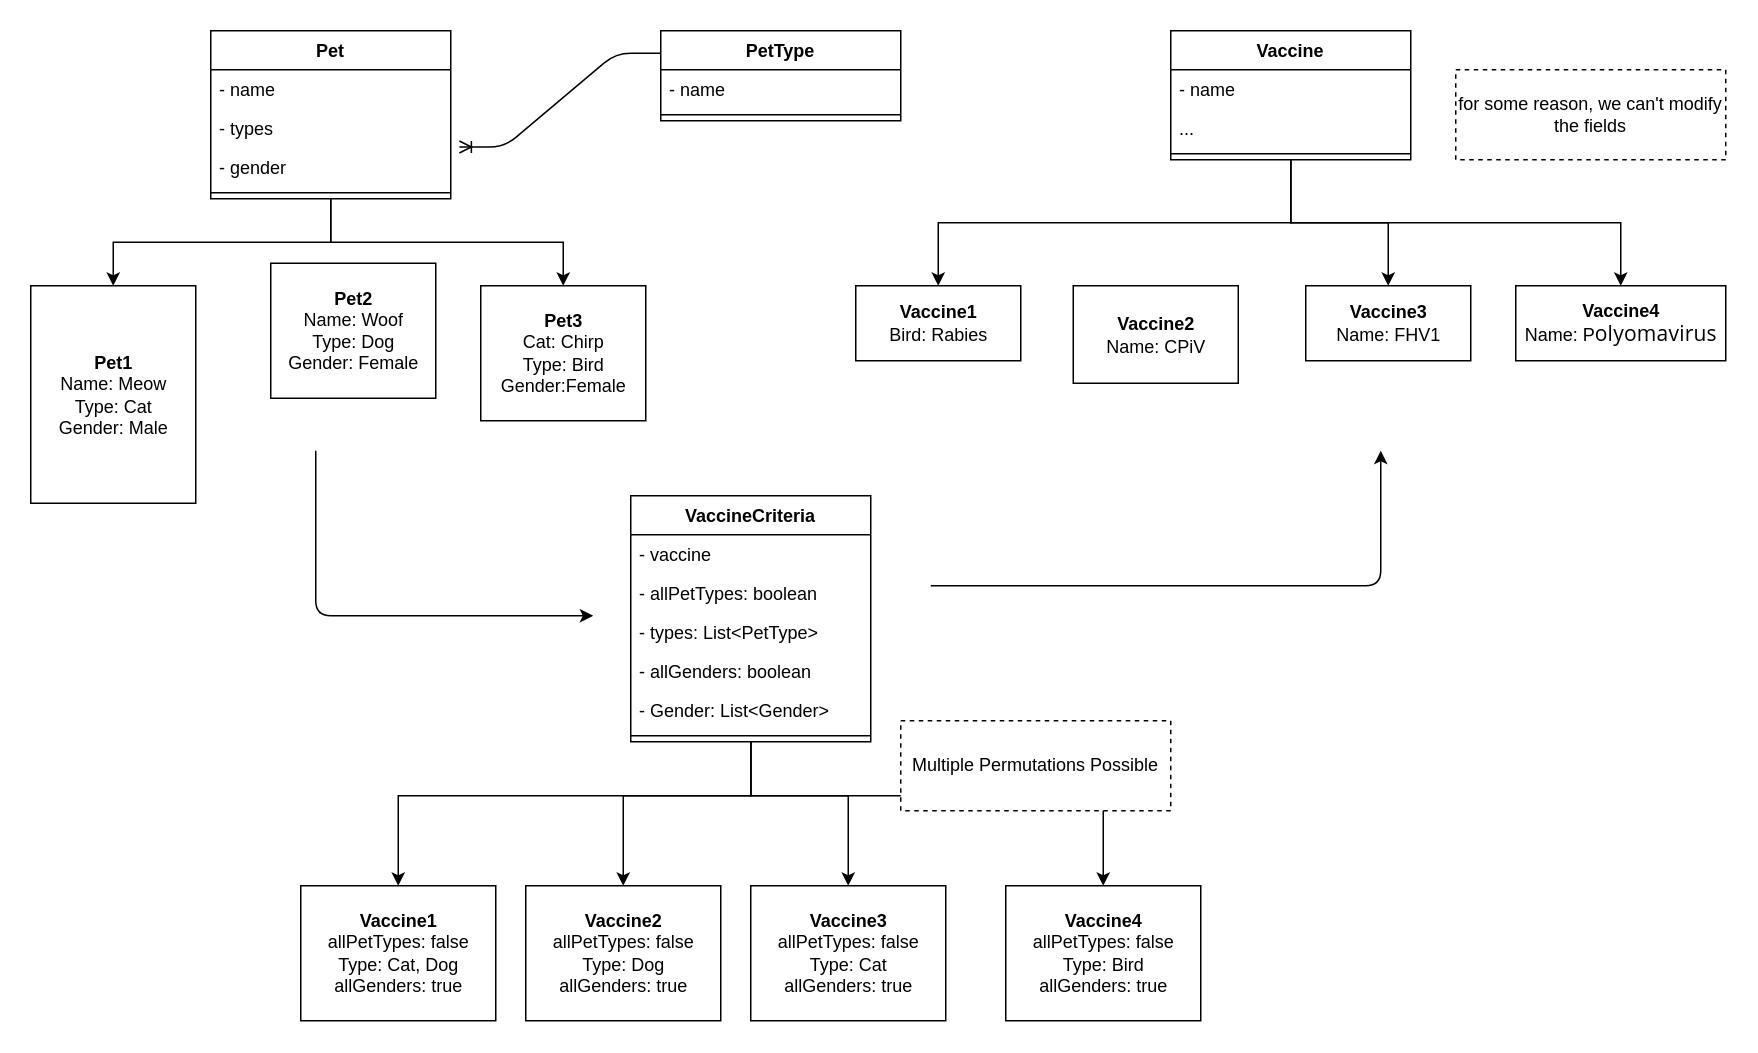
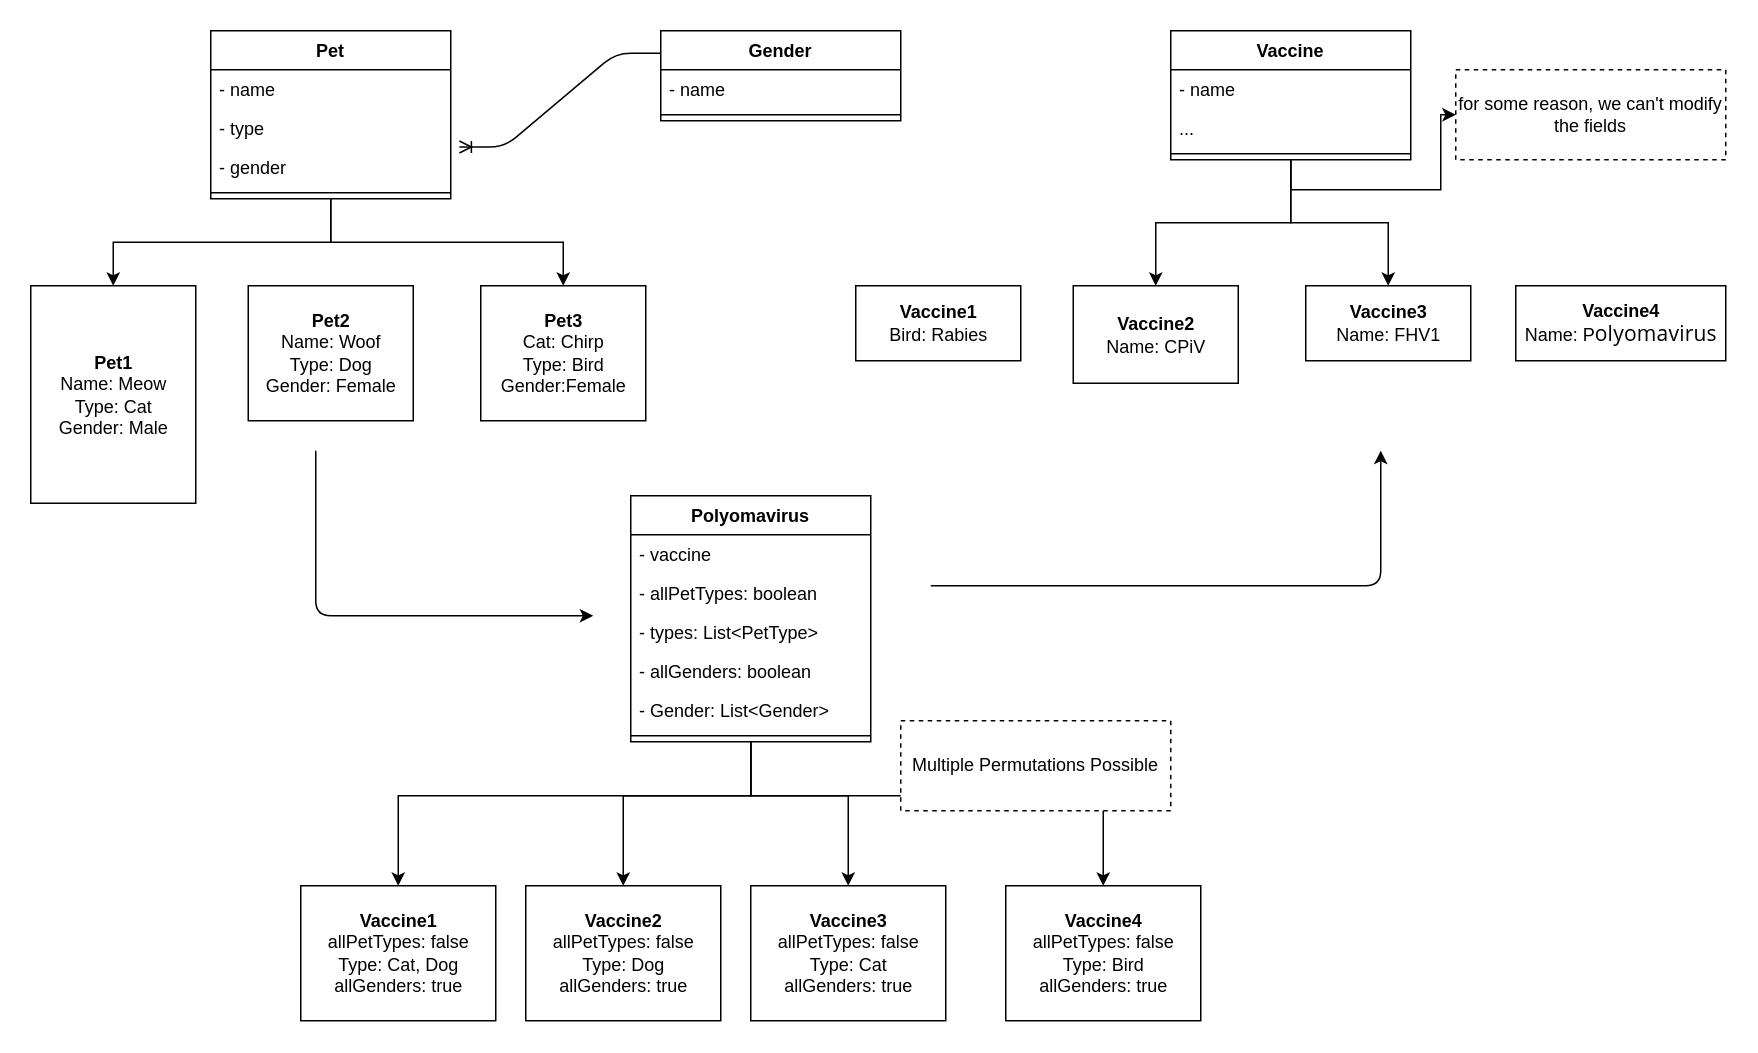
- <mxCell id="20" value="PetType" style="swimlane;fontStyle=1;align=center;verticalAlign=top;childLayout=stackLayout;horizontal=1;startSize=26;horizontalStack=0;resizeParent=1;resizeParentMax=0;resizeLast=0;collapsible=1;marginBottom=0;" parent="1" vertex="1"><mxGeometry x="440" y="20" width="160" height="60" as="geometry" /></mxCell>
+ <mxCell id="20" value="Gender" style="swimlane;fontStyle=1;align=center;verticalAlign=top;childLayout=stackLayout;horizontal=1;startSize=26;horizontalStack=0;resizeParent=1;resizeParentMax=0;resizeLast=0;collapsible=1;marginBottom=0;" parent="1" vertex="1"><mxGeometry x="440" y="20" width="160" height="60" as="geometry" /></mxCell>
- <mxCell id="6" value="- types" style="text;strokeColor=none;fillColor=none;align=left;verticalAlign=top;spacingLeft=4;spacingRight=4;overflow=hidden;rotatable=0;points=[[0,0.5],[1,0.5]];portConstraint=eastwest;" parent="4" vertex="1"><mxGeometry y="52" width="160" height="26" as="geometry" /></mxCell>
+ <mxCell id="6" value="- type" style="text;strokeColor=none;fillColor=none;align=left;verticalAlign=top;spacingLeft=4;spacingRight=4;overflow=hidden;rotatable=0;points=[[0,0.5],[1,0.5]];portConstraint=eastwest;" parent="4" vertex="1"><mxGeometry y="52" width="160" height="26" as="geometry" /></mxCell>
- <mxCell id="12" style="edgeStyle=orthogonalEdgeStyle;rounded=0;orthogonalLoop=1;jettySize=auto;html=1;exitX=0.5;exitY=1;exitDx=0;exitDy=0;entryX=0.5;entryY=0;entryDx=0;entryDy=0;" parent="1" source="16" target="23" edge="1"><mxGeometry relative="1" as="geometry" /></mxCell>
- <mxCell id="15" style="edgeStyle=orthogonalEdgeStyle;rounded=0;orthogonalLoop=1;jettySize=auto;html=1;entryX=0.5;entryY=0;entryDx=0;entryDy=0;exitX=0.5;exitY=1;exitDx=0;exitDy=0;" parent="1" source="16" target="26" edge="1"><mxGeometry relative="1" as="geometry" /></mxCell>
+ <mxCell id="15" style="edgeStyle=orthogonalEdgeStyle;rounded=0;orthogonalLoop=1;jettySize=auto;html=1;exitX=0.5;exitY=1;exitDx=0;exitDy=0;" parent="1" source="16" target="46" edge="1"><mxGeometry relative="1" as="geometry" /></mxCell>
+ <mxCell id="13" style="edgeStyle=orthogonalEdgeStyle;rounded=0;orthogonalLoop=1;jettySize=auto;html=1;entryX=0.5;entryY=0;entryDx=0;entryDy=0;" parent="1" source="16" target="24" edge="1"><mxGeometry relative="1" as="geometry" /></mxCell>
- <mxCell id="10" value="&lt;b&gt;Pet2&lt;/b&gt;&lt;br&gt;Name: Woof&lt;br&gt;Type: Dog&lt;br&gt;Gender: Female" style="html=1;" parent="1" vertex="1"><mxGeometry x="180" y="175" width="110" height="90" as="geometry" /></mxCell>
+ <mxCell id="10" value="&lt;b&gt;Pet2&lt;/b&gt;&lt;br&gt;Name: Woof&lt;br&gt;Type: Dog&lt;br&gt;Gender: Female" style="html=1;" parent="1" vertex="1"><mxGeometry x="165" y="190" width="110" height="90" as="geometry" /></mxCell>
- <mxCell id="32" value="VaccineCriteria" style="swimlane;fontStyle=1;align=center;verticalAlign=top;childLayout=stackLayout;horizontal=1;startSize=26;horizontalStack=0;resizeParent=1;resizeParentMax=0;resizeLast=0;collapsible=1;marginBottom=0;" parent="1" vertex="1"><mxGeometry x="420" y="330" width="160" height="164" as="geometry" /></mxCell>
+ <mxCell id="32" value="Polyomavirus" style="swimlane;fontStyle=1;align=center;verticalAlign=top;childLayout=stackLayout;horizontal=1;startSize=26;horizontalStack=0;resizeParent=1;resizeParentMax=0;resizeLast=0;collapsible=1;marginBottom=0;" parent="1" vertex="1"><mxGeometry x="420" y="330" width="160" height="164" as="geometry" /></mxCell>
